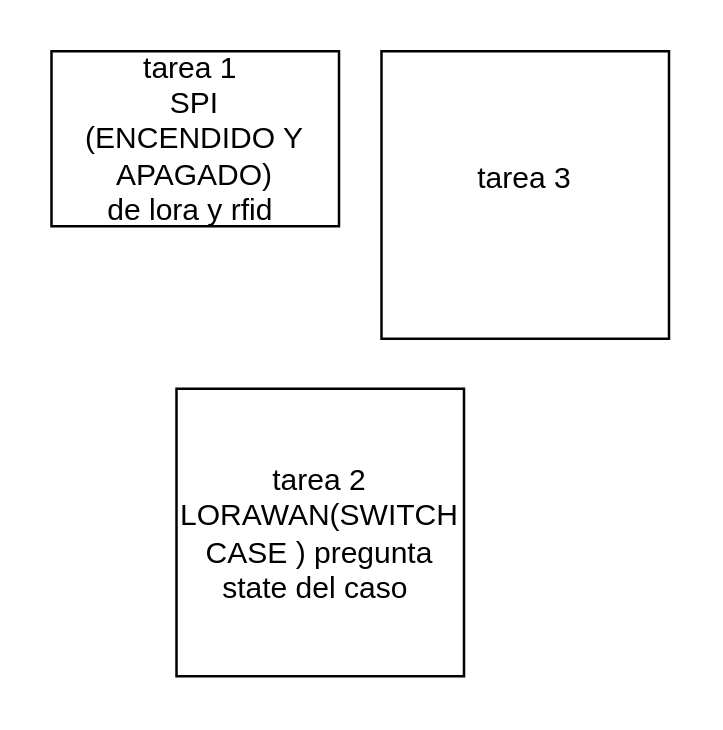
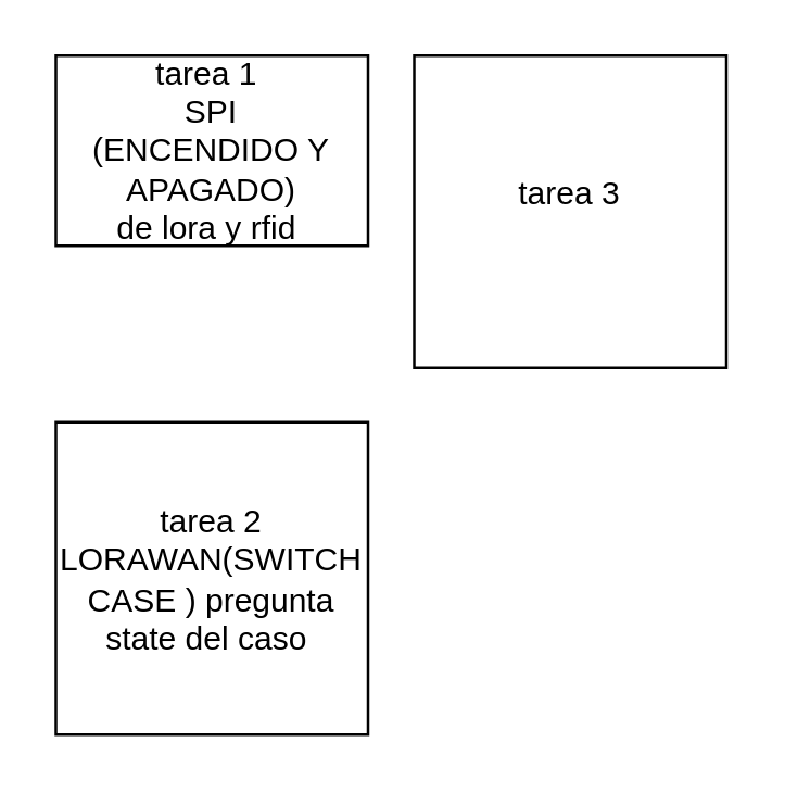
- <mxCell id="3" value="tarea 2 LORAWAN&lt;span style=&quot;background-color: initial;&quot;&gt;(SWITCH CASE ) pregunta state del caso&amp;nbsp;&lt;/span&gt;" style="rounded=0;whiteSpace=wrap;html=1;" vertex="1" parent="1"><mxGeometry x="70" y="155" width="115" height="115" as="geometry" /></mxCell>
+ <mxCell id="3" value="tarea 2 LORAWAN&lt;span style=&quot;background-color: initial;&quot;&gt;(SWITCH CASE ) pregunta state del caso&amp;nbsp;&lt;/span&gt;" style="rounded=0;whiteSpace=wrap;html=1;" vertex="1" parent="1"><mxGeometry x="20" y="155" width="115" height="115" as="geometry" /></mxCell>
